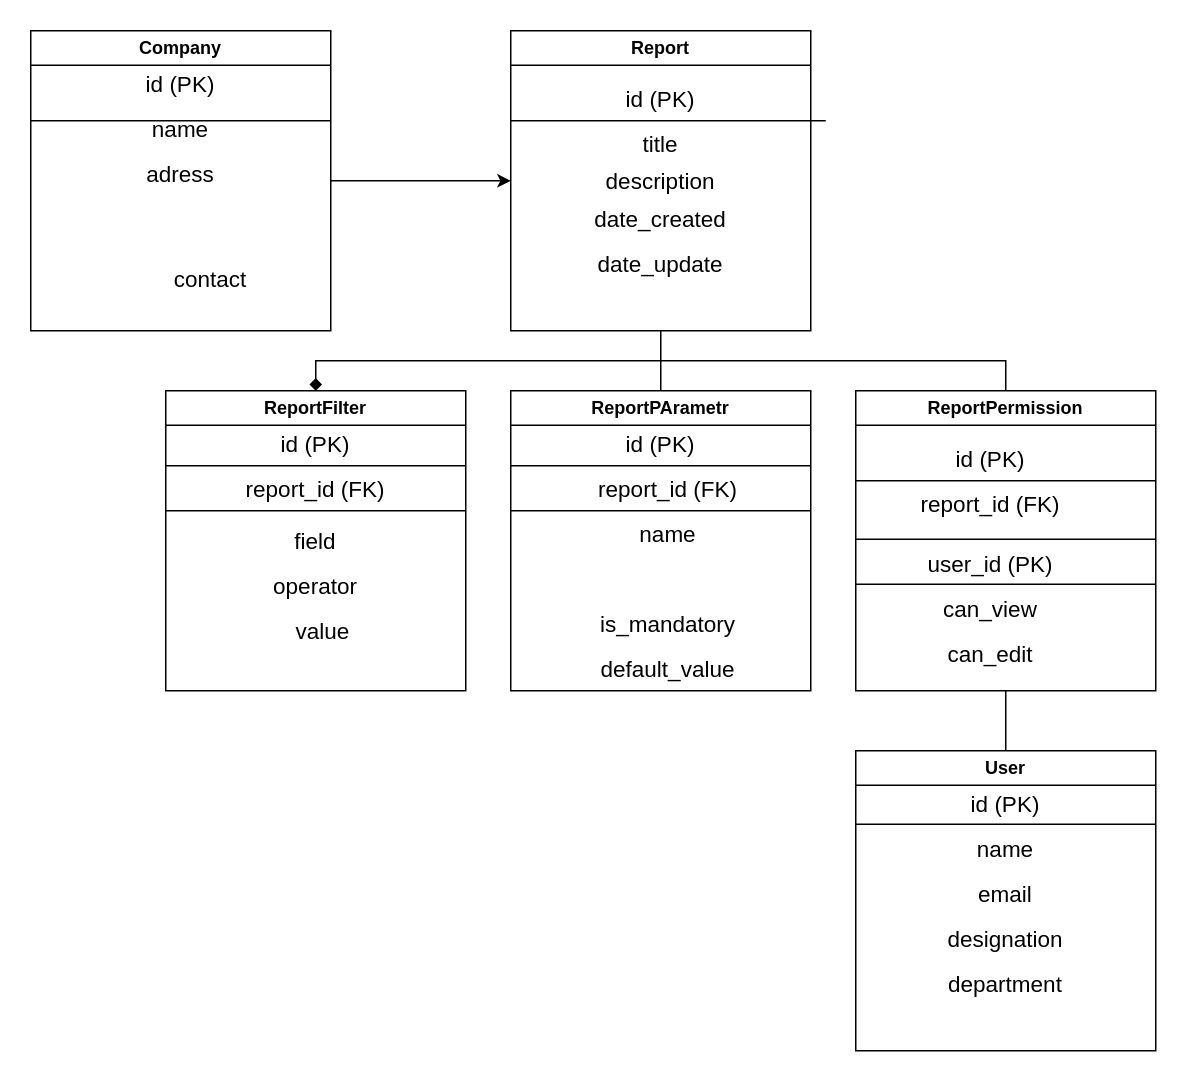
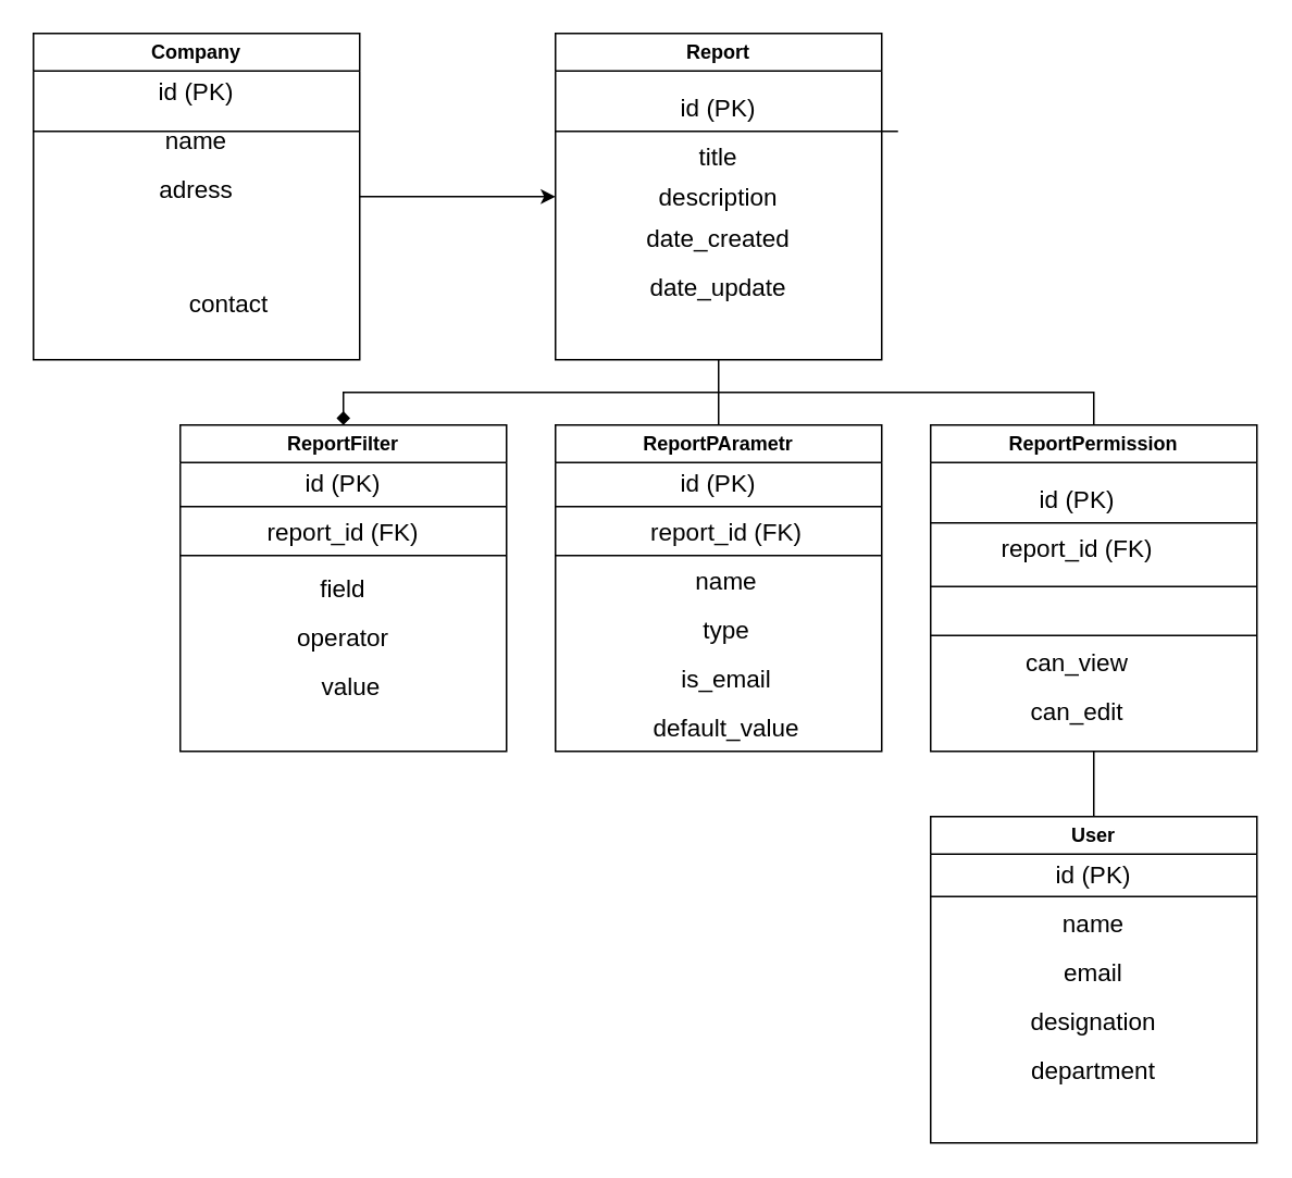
- <mxCell id="30" value="&lt;font style=&quot;font-size: 15px;&quot;&gt;user_id (PK)&lt;/font&gt;" style="text;html=1;strokeColor=none;fillColor=none;align=center;verticalAlign=middle;whiteSpace=wrap;rounded=0;" vertex="1" parent="27"><mxGeometry x="35" y="100" width="110" height="30" as="geometry" /></mxCell>
+ <mxCell id="22" value="&lt;font style=&quot;font-size: 15px;&quot;&gt;type&lt;/font&gt;" style="text;html=1;strokeColor=none;fillColor=none;align=center;verticalAlign=middle;whiteSpace=wrap;rounded=0;" vertex="1" parent="18"><mxGeometry x="50" y="110" width="110" height="30" as="geometry" /></mxCell>
- <mxCell id="23" value="&lt;font style=&quot;font-size: 15px;&quot;&gt;is_mandatory&lt;/font&gt;" style="text;html=1;strokeColor=none;fillColor=none;align=center;verticalAlign=middle;whiteSpace=wrap;rounded=0;" vertex="1" parent="18"><mxGeometry x="50" y="140" width="110" height="30" as="geometry" /></mxCell>
+ <mxCell id="23" value="&lt;font style=&quot;font-size: 15px;&quot;&gt;is_email&lt;/font&gt;" style="text;html=1;strokeColor=none;fillColor=none;align=center;verticalAlign=middle;whiteSpace=wrap;rounded=0;" vertex="1" parent="18"><mxGeometry x="50" y="140" width="110" height="30" as="geometry" /></mxCell>
